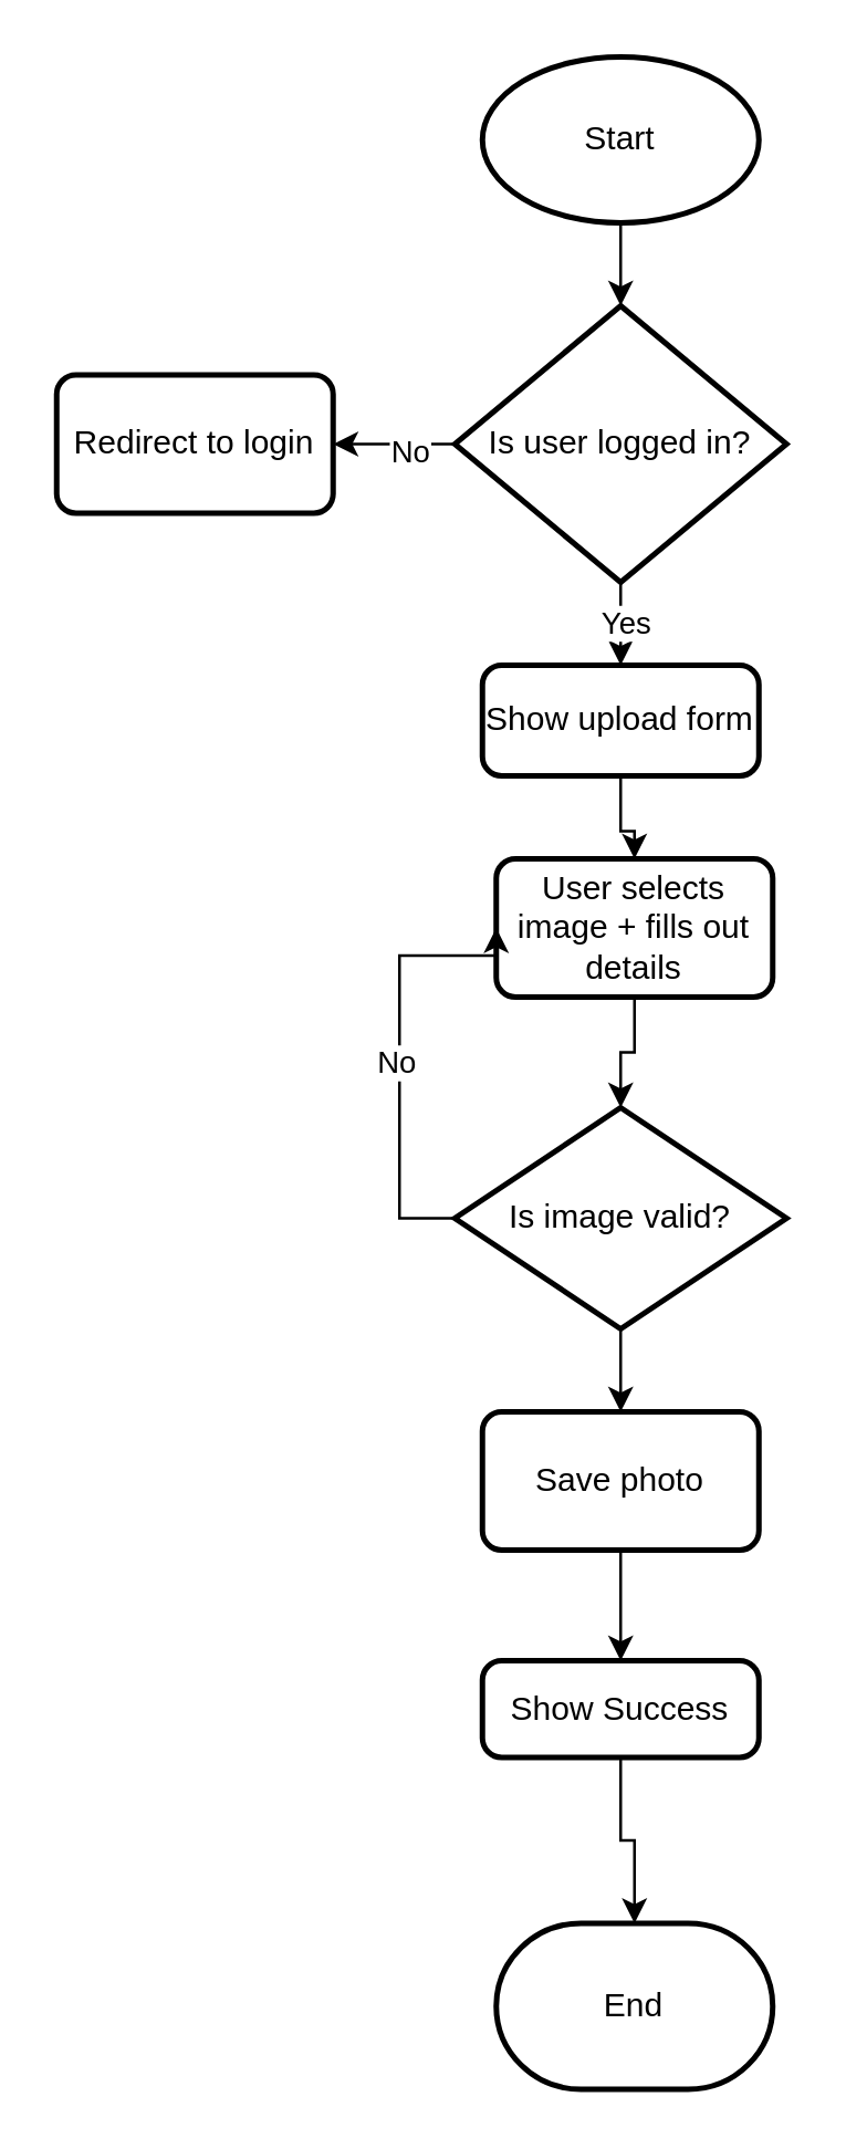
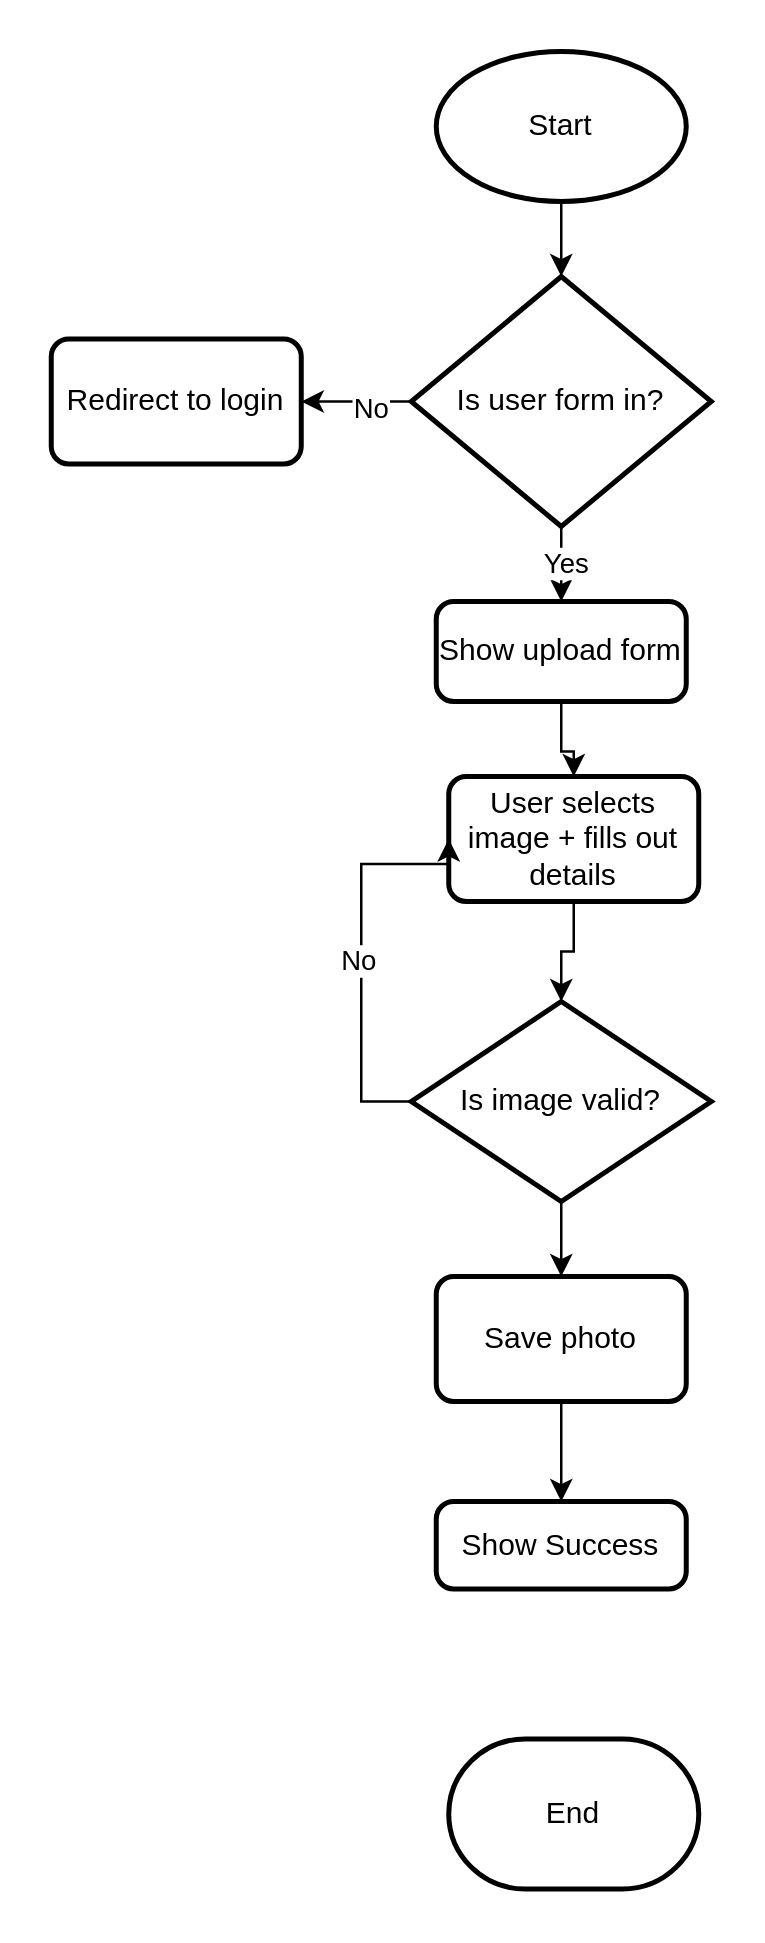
- <mxCell id="8" value="Is user logged in?" style="strokeWidth=2;html=1;shape=mxgraph.flowchart.decision;whiteSpace=wrap;" vertex="1" parent="1"><mxGeometry x="164" y="110" width="120" height="100" as="geometry" /></mxCell>
+ <mxCell id="8" value="Is user form in?" style="strokeWidth=2;html=1;shape=mxgraph.flowchart.decision;whiteSpace=wrap;" vertex="1" parent="1"><mxGeometry x="164" y="110" width="120" height="100" as="geometry" /></mxCell>
- <mxCell id="21" style="edgeStyle=orthogonalEdgeStyle;rounded=0;orthogonalLoop=1;jettySize=auto;html=1;" edge="1" parent="1" source="22" target="3"><mxGeometry relative="1" as="geometry" /></mxCell>
